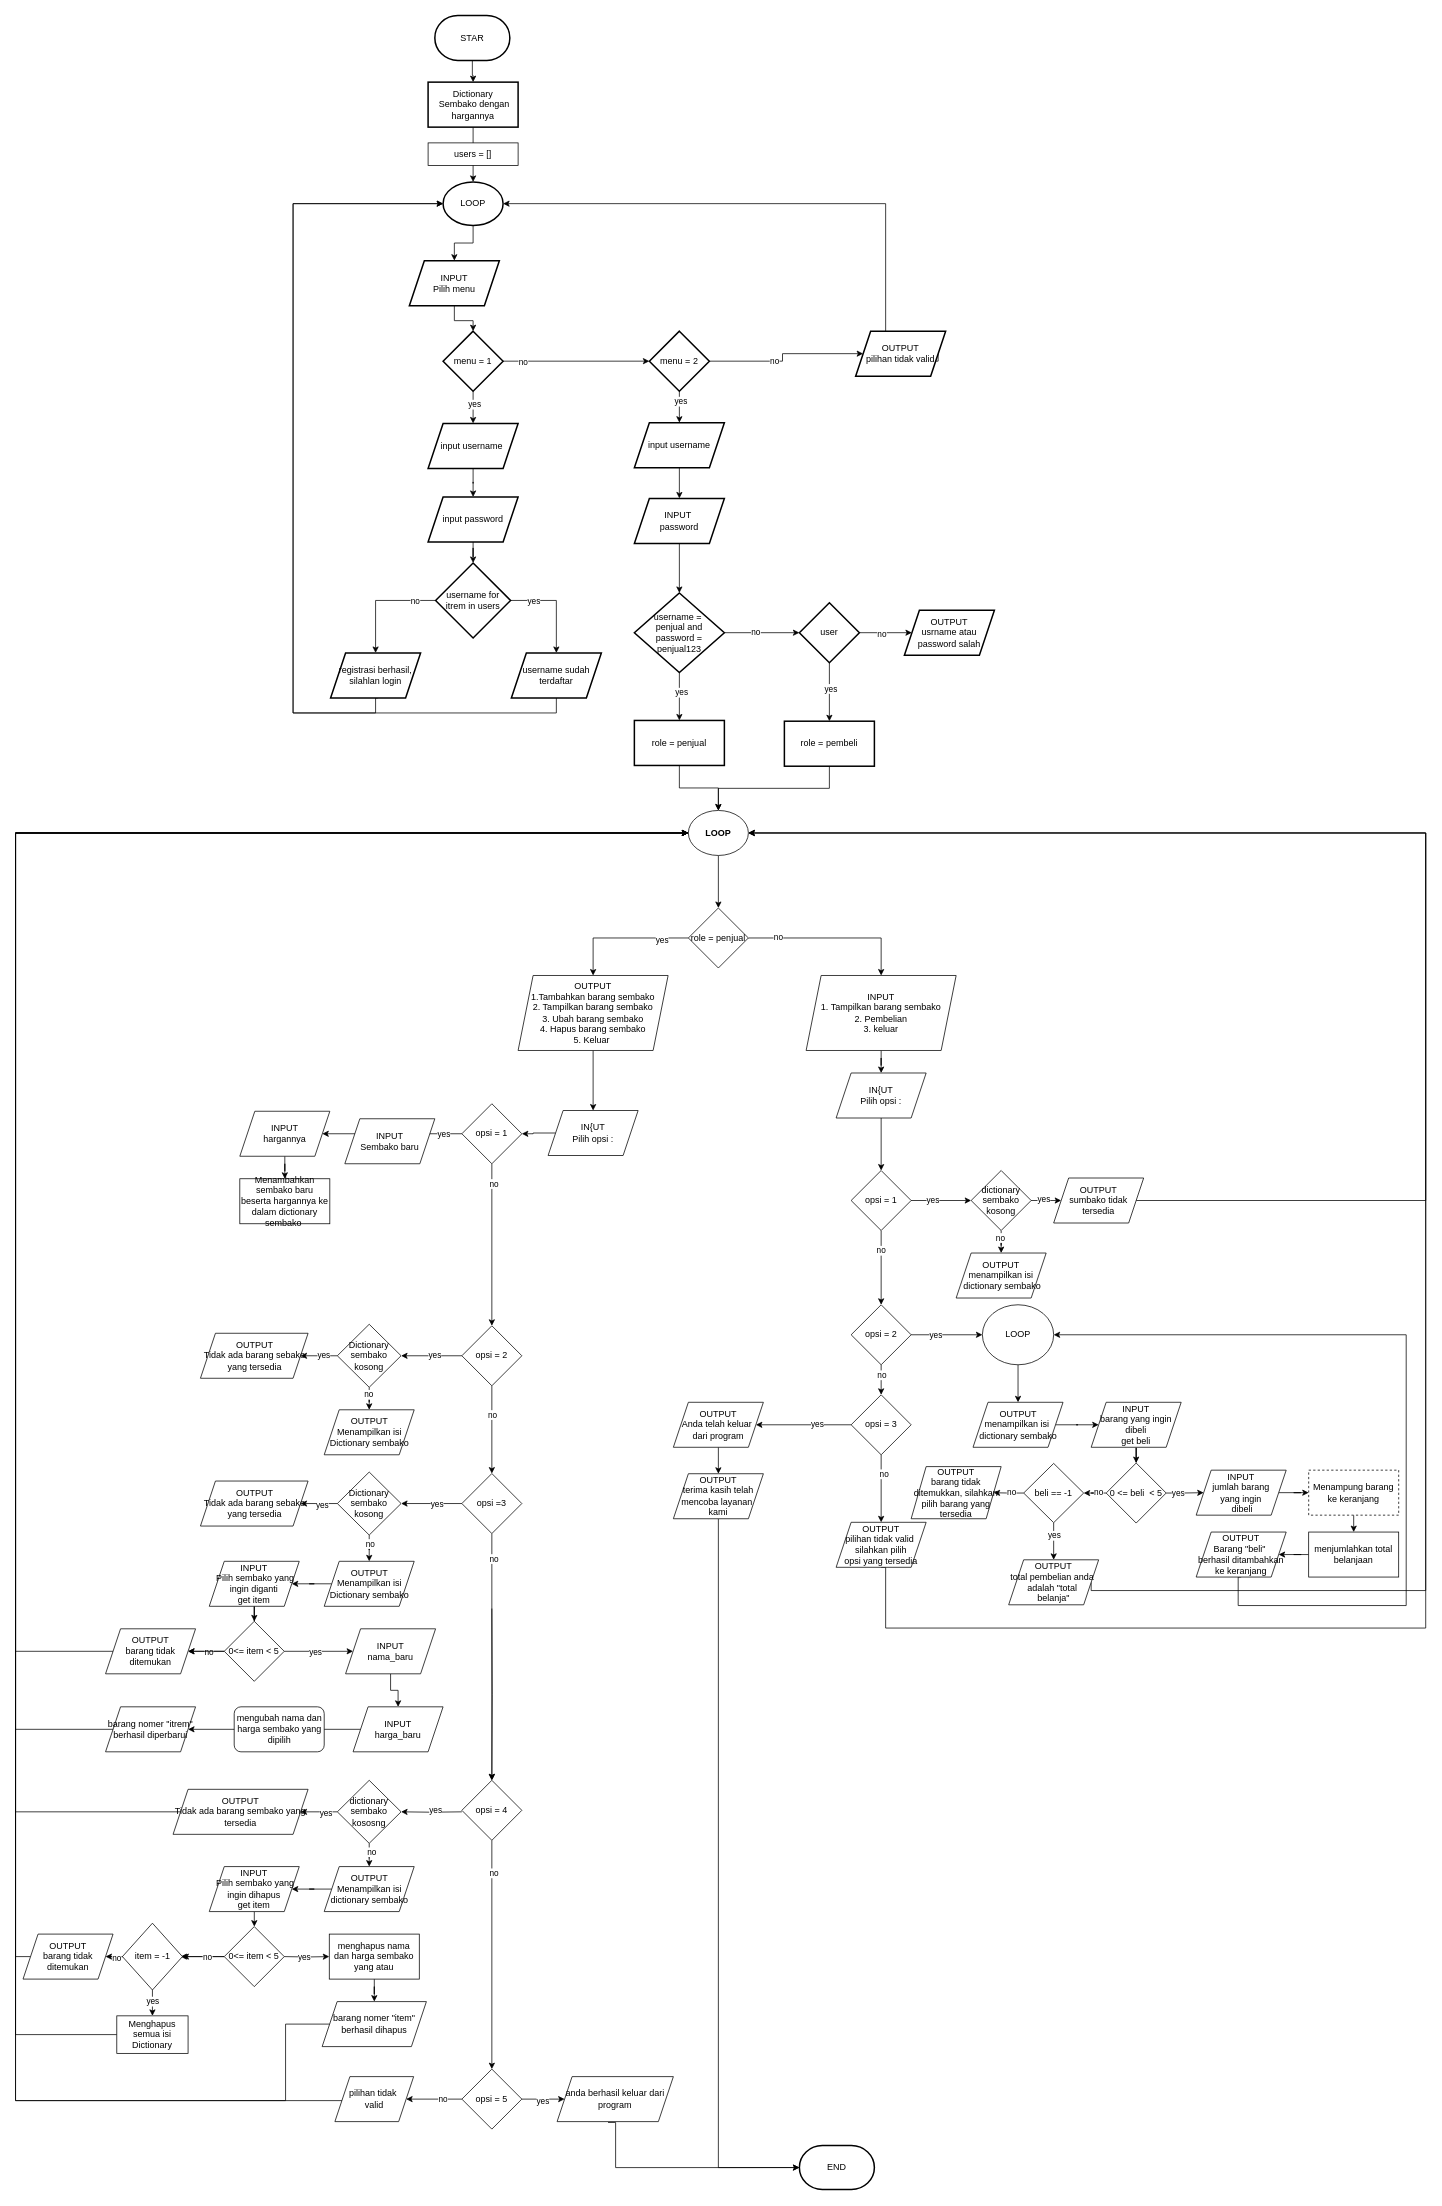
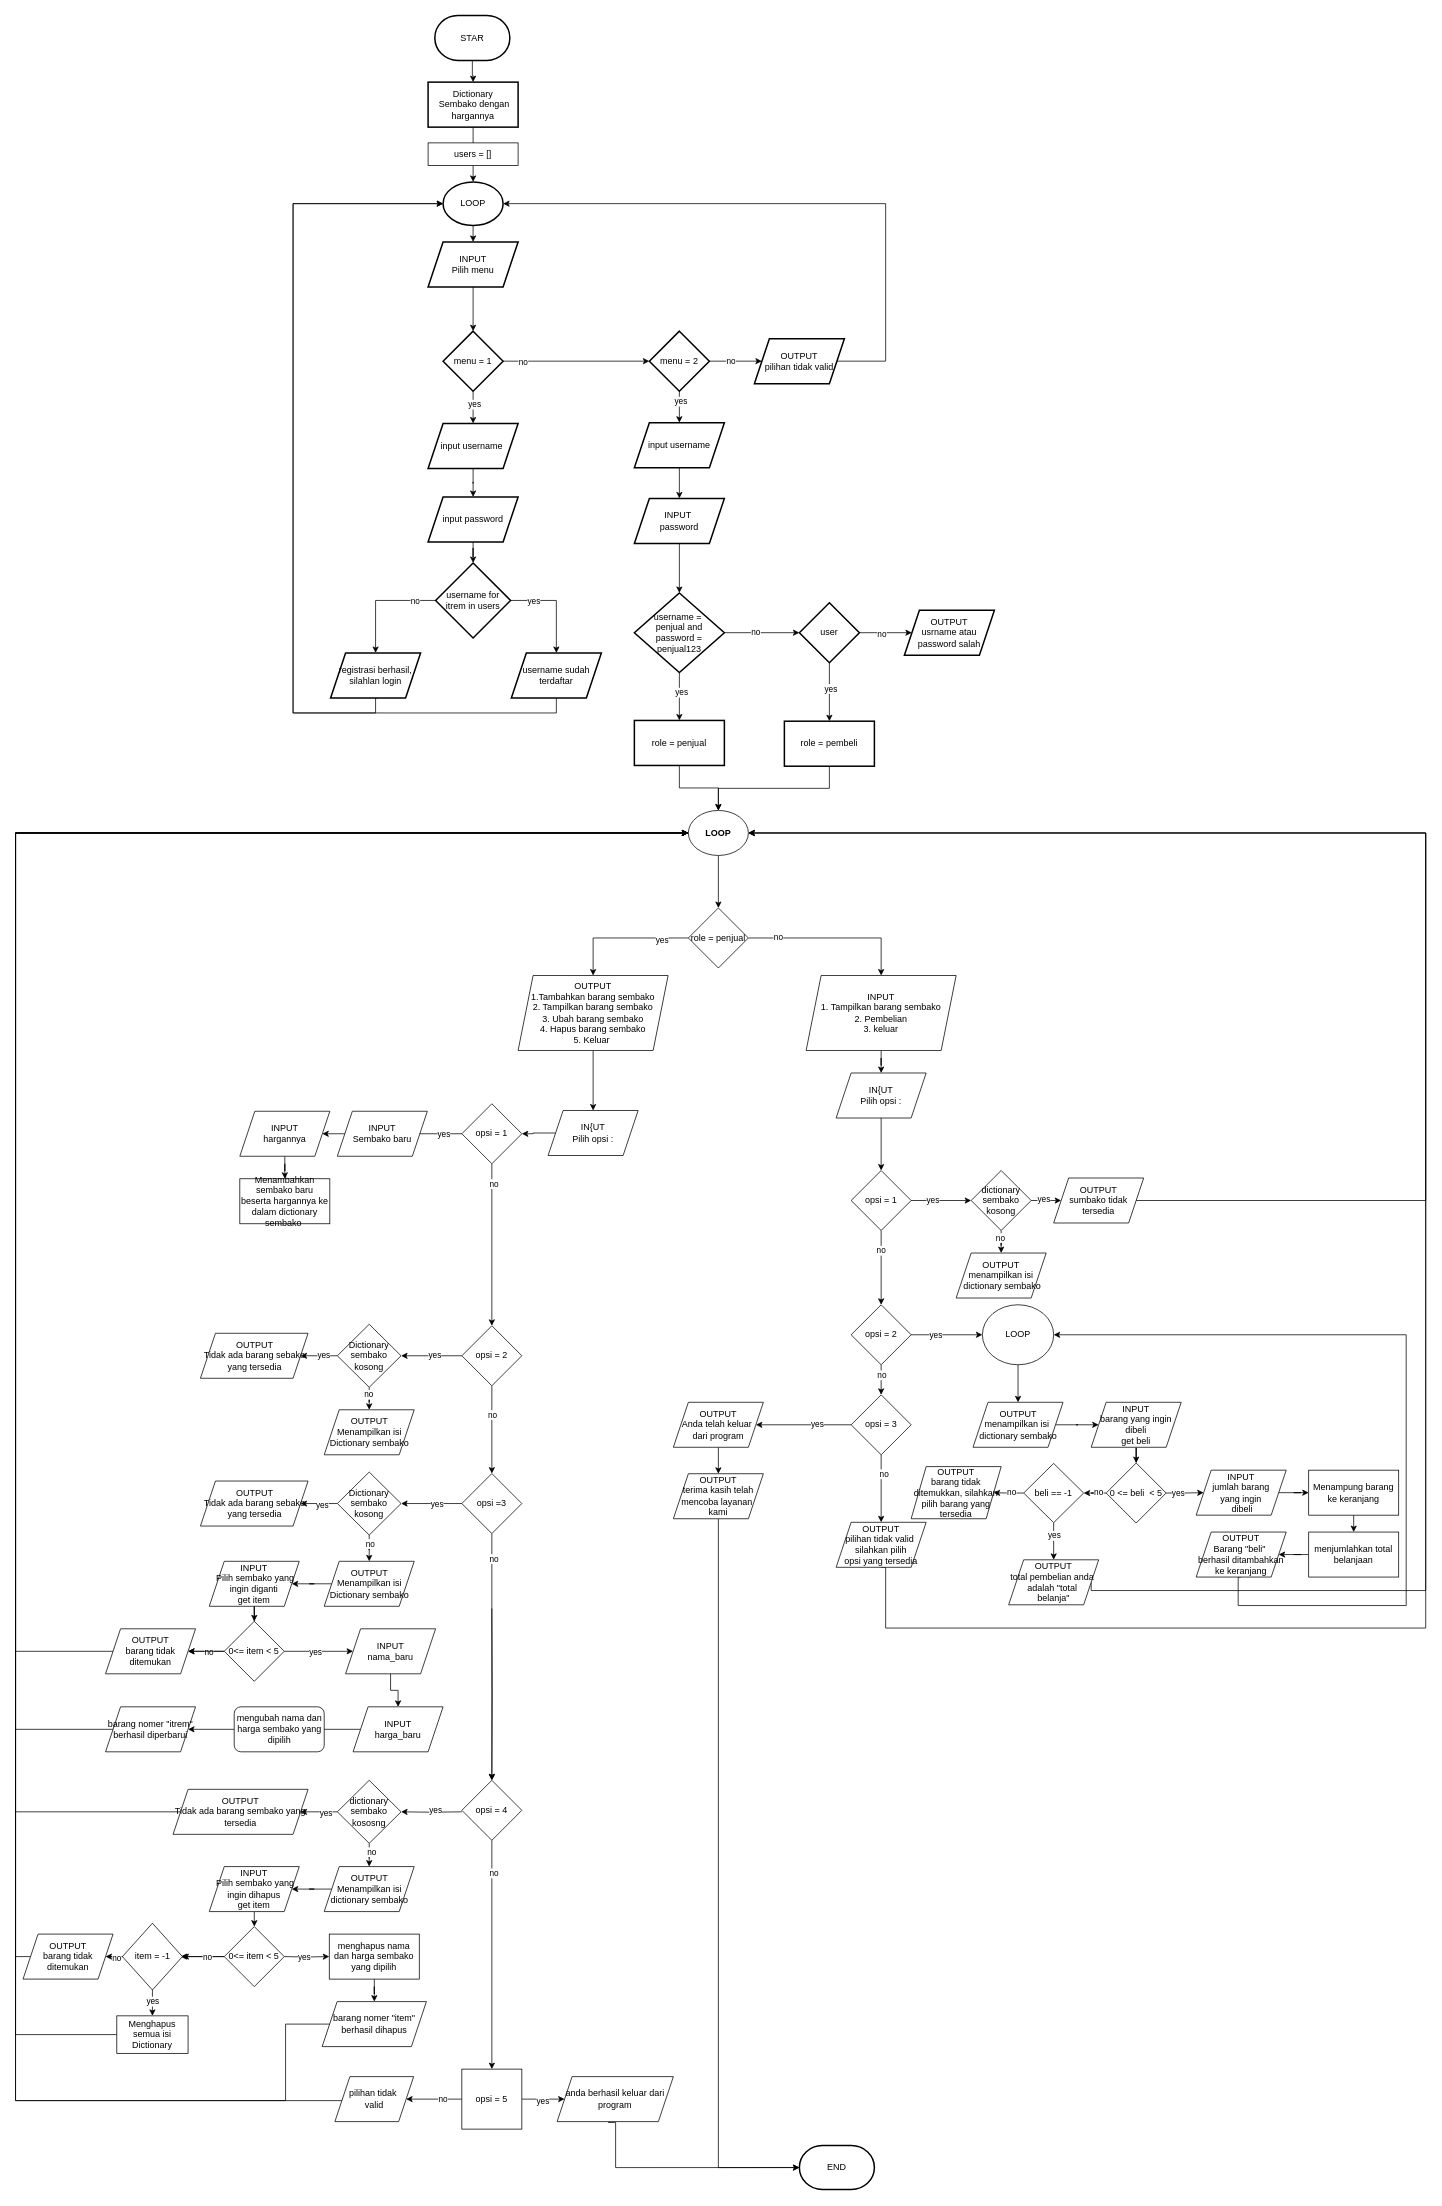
- <mxCell id="7" value="INPUT&lt;div&gt;Pilih menu&lt;/div&gt;" style="shape=parallelogram;perimeter=parallelogramPerimeter;whiteSpace=wrap;html=1;fixedSize=1;strokeWidth=2;" parent="1" vertex="1"><mxGeometry x="545" y="347" width="120" height="60" as="geometry" /></mxCell>
+ <mxCell id="7" value="INPUT&lt;div&gt;Pilih menu&lt;/div&gt;" style="shape=parallelogram;perimeter=parallelogramPerimeter;whiteSpace=wrap;html=1;fixedSize=1;strokeWidth=2;" parent="1" vertex="1"><mxGeometry x="570" y="322" width="120" height="60" as="geometry" /></mxCell>
- <mxCell id="51" value="OUTPUT&lt;div&gt;pilihan tidak valid&lt;/div&gt;" style="shape=parallelogram;perimeter=parallelogramPerimeter;whiteSpace=wrap;html=1;fixedSize=1;strokeWidth=2;" parent="1" vertex="1"><mxGeometry x="1140" y="441" width="120" height="60" as="geometry" /></mxCell>
+ <mxCell id="51" value="OUTPUT&lt;div&gt;pilihan tidak valid&lt;/div&gt;" style="shape=parallelogram;perimeter=parallelogramPerimeter;whiteSpace=wrap;html=1;fixedSize=1;strokeWidth=2;" parent="1" vertex="1"><mxGeometry x="1005" y="451" width="120" height="60" as="geometry" /></mxCell>
- <mxCell id="93" value="INPUT&lt;div&gt;Sembako baru&lt;/div&gt;" style="shape=parallelogram;perimeter=parallelogramPerimeter;whiteSpace=wrap;html=1;fixedSize=1;" parent="1" vertex="1"><mxGeometry x="459" y="1491" width="120" height="60" as="geometry" /></mxCell>
+ <mxCell id="93" value="INPUT&lt;div&gt;Sembako baru&lt;/div&gt;" style="shape=parallelogram;perimeter=parallelogramPerimeter;whiteSpace=wrap;html=1;fixedSize=1;" parent="1" vertex="1"><mxGeometry x="449" y="1481" width="120" height="60" as="geometry" /></mxCell>
- <mxCell id="223" value="Menampung barang ke keranjang" style="whiteSpace=wrap;html=1;dashed=1;" vertex="1" parent="1"><mxGeometry x="1744" y="1959.5" width="120" height="60" as="geometry" /></mxCell>
+ <mxCell id="223" value="Menampung barang ke keranjang" style="whiteSpace=wrap;html=1;" vertex="1" parent="1"><mxGeometry x="1744" y="1959.5" width="120" height="60" as="geometry" /></mxCell>
- <mxCell id="144" value="menghapus nama dan harga sembako yang atau" style="whiteSpace=wrap;html=1;" parent="1" vertex="1"><mxGeometry x="438.25" y="2578" width="120" height="60" as="geometry" /></mxCell>
+ <mxCell id="144" value="menghapus nama dan harga sembako yang dipilih" style="whiteSpace=wrap;html=1;" parent="1" vertex="1"><mxGeometry x="438.25" y="2578" width="120" height="60" as="geometry" /></mxCell>
- <mxCell id="92" value="opsi = 5" style="rhombus;whiteSpace=wrap;html=1;" parent="1" vertex="1"><mxGeometry x="615" y="2758" width="80" height="80" as="geometry" /></mxCell>
+ <mxCell id="92" value="opsi = 5" style="whiteSpace=wrap;html=1;rounded=0;" parent="1" vertex="1"><mxGeometry x="615" y="2758" width="80" height="80" as="geometry" /></mxCell>
